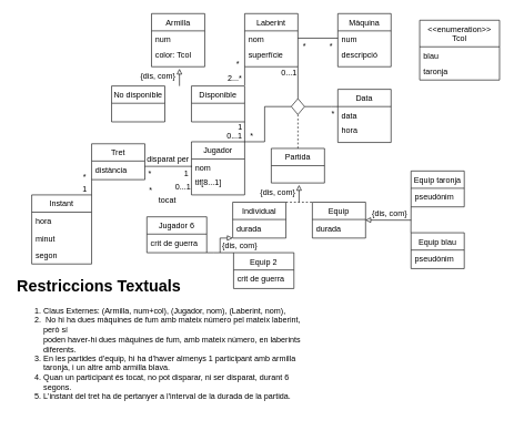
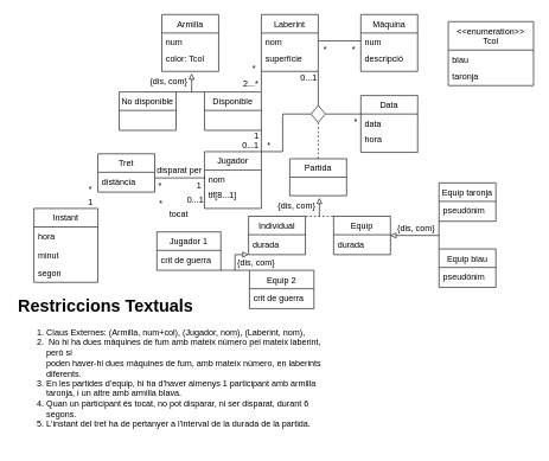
+ <mxCell id="20" style="edgeStyle=none;rounded=0;orthogonalLoop=1;jettySize=auto;html=1;exitX=1;exitY=0;exitDx=0;exitDy=0;entryX=0;entryY=0;entryDx=0;entryDy=0;startArrow=none;startFill=0;endArrow=none;endFill=0;" parent="1" source="21" target="22" edge="1"><mxGeometry relative="1" as="geometry" /></mxCell>
- <mxCell id="52" style="edgeStyle=orthogonalEdgeStyle;rounded=0;orthogonalLoop=1;jettySize=auto;html=1;exitX=0;exitY=1;exitDx=0;exitDy=0;entryX=1;entryY=0;entryDx=0;entryDy=0;startArrow=none;startFill=0;endArrow=none;endFill=0;" parent="1" source="53" target="75" edge="1"><mxGeometry relative="1" as="geometry" /></mxCell>
- <mxCell id="70" value="Jugador 6" style="swimlane;fontStyle=0;align=center;verticalAlign=top;childLayout=stackLayout;horizontal=1;startSize=26;horizontalStack=0;resizeParent=1;resizeLast=0;collapsible=1;marginBottom=0;rounded=0;shadow=0;strokeWidth=1;" parent="1" vertex="1"><mxGeometry x="220" y="326" width="90" height="54" as="geometry"><mxRectangle x="550" y="140" width="160" height="26" as="alternateBounds" /></mxGeometry></mxCell>
+ <mxCell id="70" value="Jugador 1" style="swimlane;fontStyle=0;align=center;verticalAlign=top;childLayout=stackLayout;horizontal=1;startSize=26;horizontalStack=0;resizeParent=1;resizeLast=0;collapsible=1;marginBottom=0;rounded=0;shadow=0;strokeWidth=1;" parent="1" vertex="1"><mxGeometry x="220" y="326" width="90" height="54" as="geometry"><mxRectangle x="550" y="140" width="160" height="26" as="alternateBounds" /></mxGeometry></mxCell>
